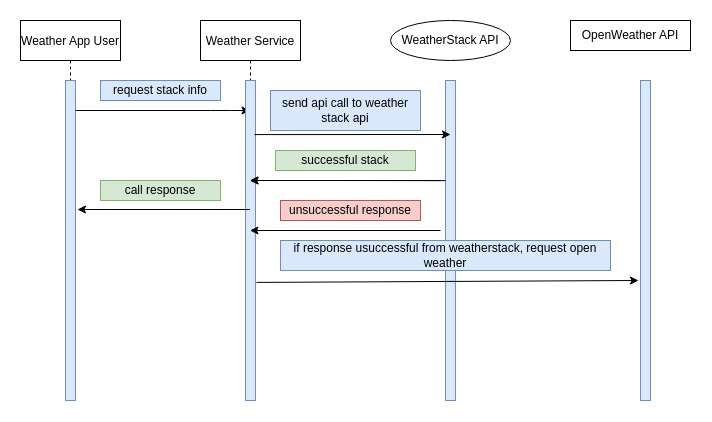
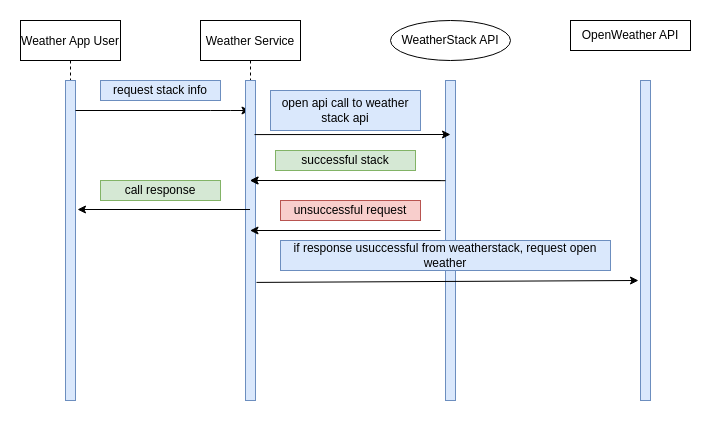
- <mxCell id="13" value="send api call to weather stack api" style="text;html=1;strokeColor=#6c8ebf;fillColor=#dae8fc;align=center;verticalAlign=middle;whiteSpace=wrap;rounded=0;" vertex="1" parent="1"><mxGeometry x="270" y="90" width="150" height="40" as="geometry" /></mxCell>
+ <mxCell id="13" value="open api call to weather stack api" style="text;html=1;strokeColor=#6c8ebf;fillColor=#dae8fc;align=center;verticalAlign=middle;whiteSpace=wrap;rounded=0;" vertex="1" parent="1"><mxGeometry x="270" y="90" width="150" height="40" as="geometry" /></mxCell>
- <mxCell id="18" value="unsuccessful response" style="text;html=1;strokeColor=#b85450;fillColor=#f8cecc;align=center;verticalAlign=middle;whiteSpace=wrap;rounded=0;" vertex="1" parent="1"><mxGeometry x="280" y="200" width="140" height="20" as="geometry" /></mxCell>
+ <mxCell id="18" value="unsuccessful request" style="text;html=1;strokeColor=#b85450;fillColor=#f8cecc;align=center;verticalAlign=middle;whiteSpace=wrap;rounded=0;" vertex="1" parent="1"><mxGeometry x="280" y="200" width="140" height="20" as="geometry" /></mxCell>
